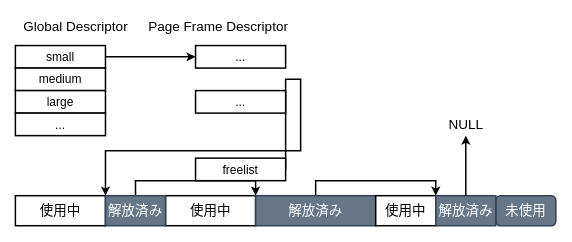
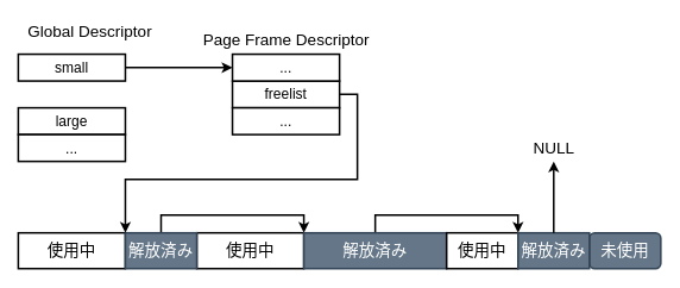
- <mxCell id="16" value="&lt;font style=&quot;font-size: 18px&quot;&gt;Page Frame Descriptor&lt;br&gt;&lt;/font&gt;" style="text;html=1;align=center;verticalAlign=middle;resizable=0;points=[];autosize=1;strokeColor=none;fillColor=none;fontSize=16;" vertex="1" parent="1"><mxGeometry x="190" y="20" width="200" height="30" as="geometry" /></mxCell>
+ <mxCell id="16" value="&lt;font style=&quot;font-size: 18px&quot;&gt;Page Frame Descriptor&lt;br&gt;&lt;/font&gt;" style="text;html=1;align=center;verticalAlign=middle;resizable=0;points=[];autosize=1;strokeColor=none;fillColor=none;fontSize=16;" vertex="1" parent="1"><mxGeometry x="220" y="30" width="200" height="30" as="geometry" /></mxCell>
- <mxCell id="12" value="&lt;font style=&quot;font-size: 16px&quot;&gt;medium&lt;/font&gt;" style="rounded=0;whiteSpace=wrap;html=1;strokeWidth=2;" vertex="1" parent="1"><mxGeometry x="20" y="90" width="120" height="30" as="geometry" /></mxCell>
- <mxCell id="18" value="&lt;font style=&quot;font-size: 16px&quot;&gt;freelist&lt;/font&gt;" style="rounded=0;whiteSpace=wrap;html=1;strokeWidth=2;" vertex="1" parent="1"><mxGeometry x="260" y="210" width="120" height="30" as="geometry" /></mxCell>
+ <mxCell id="18" value="&lt;font style=&quot;font-size: 16px&quot;&gt;freelist&lt;/font&gt;" style="rounded=0;whiteSpace=wrap;html=1;strokeWidth=2;" vertex="1" parent="1"><mxGeometry x="260" y="90" width="120" height="30" as="geometry" /></mxCell>
